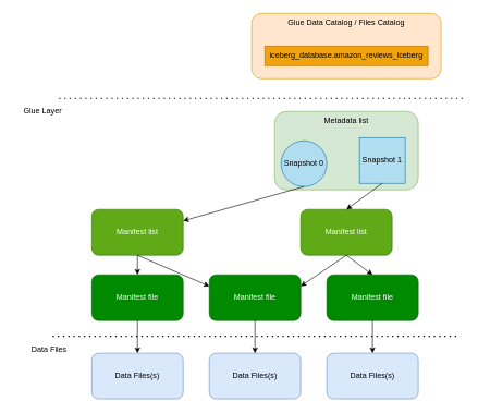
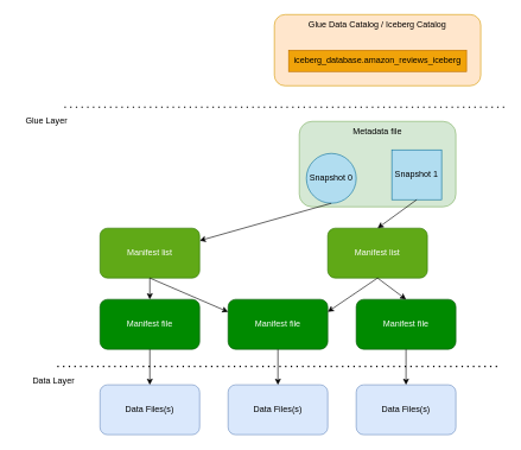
- <mxCell id="2" value="Glue Data Catalog / Files Catalog" style="rounded=1;whiteSpace=wrap;html=1;verticalAlign=top;fillColor=#ffe6cc;strokeColor=#d79b00;" parent="1" vertex="1"><mxGeometry x="385" y="20" width="290" height="100" as="geometry" /></mxCell>
+ <mxCell id="2" value="Glue Data Catalog / Iceberg Catalog" style="rounded=1;whiteSpace=wrap;html=1;verticalAlign=top;fillColor=#ffe6cc;strokeColor=#d79b00;" parent="1" vertex="1"><mxGeometry x="385" y="20" width="290" height="100" as="geometry" /></mxCell>
- <mxCell id="10" value="Metadata list" style="rounded=1;whiteSpace=wrap;html=1;fillColor=#d5e8d4;verticalAlign=top;strokeColor=#82b366;" parent="1" vertex="1"><mxGeometry x="420" y="170" width="220" height="120" as="geometry" /></mxCell>
+ <mxCell id="10" value="Metadata file" style="rounded=1;whiteSpace=wrap;html=1;fillColor=#d5e8d4;verticalAlign=top;strokeColor=#82b366;" parent="1" vertex="1"><mxGeometry x="420" y="170" width="220" height="120" as="geometry" /></mxCell>
- <mxCell id="26" value="Data Files" style="text;html=1;strokeColor=none;fillColor=none;align=center;verticalAlign=middle;whiteSpace=wrap;rounded=0;" parent="1" vertex="1"><mxGeometry x="40" y="520" width="70" height="30" as="geometry" /></mxCell>
+ <mxCell id="26" value="Data Layer" style="text;html=1;strokeColor=none;fillColor=none;align=center;verticalAlign=middle;whiteSpace=wrap;rounded=0;" parent="1" vertex="1"><mxGeometry x="40" y="520" width="70" height="30" as="geometry" /></mxCell>
